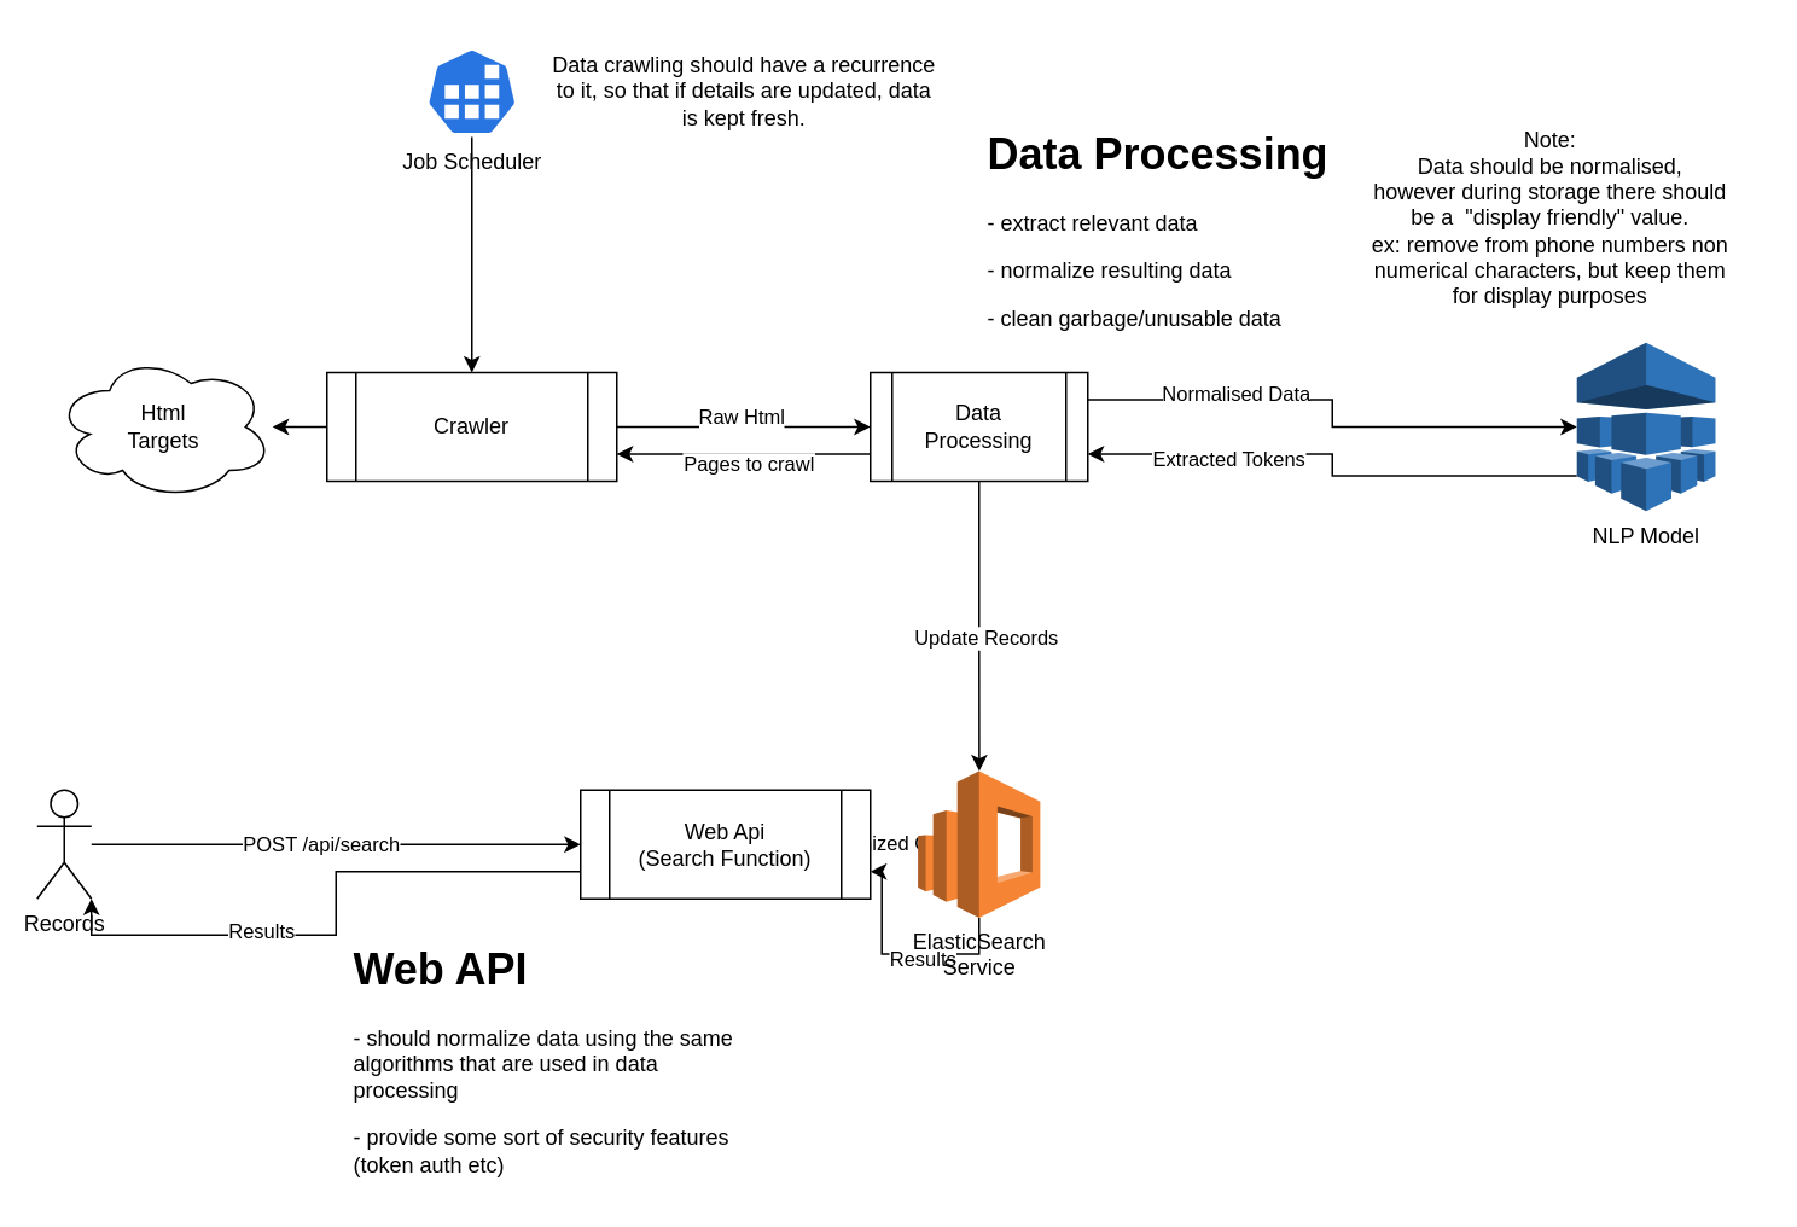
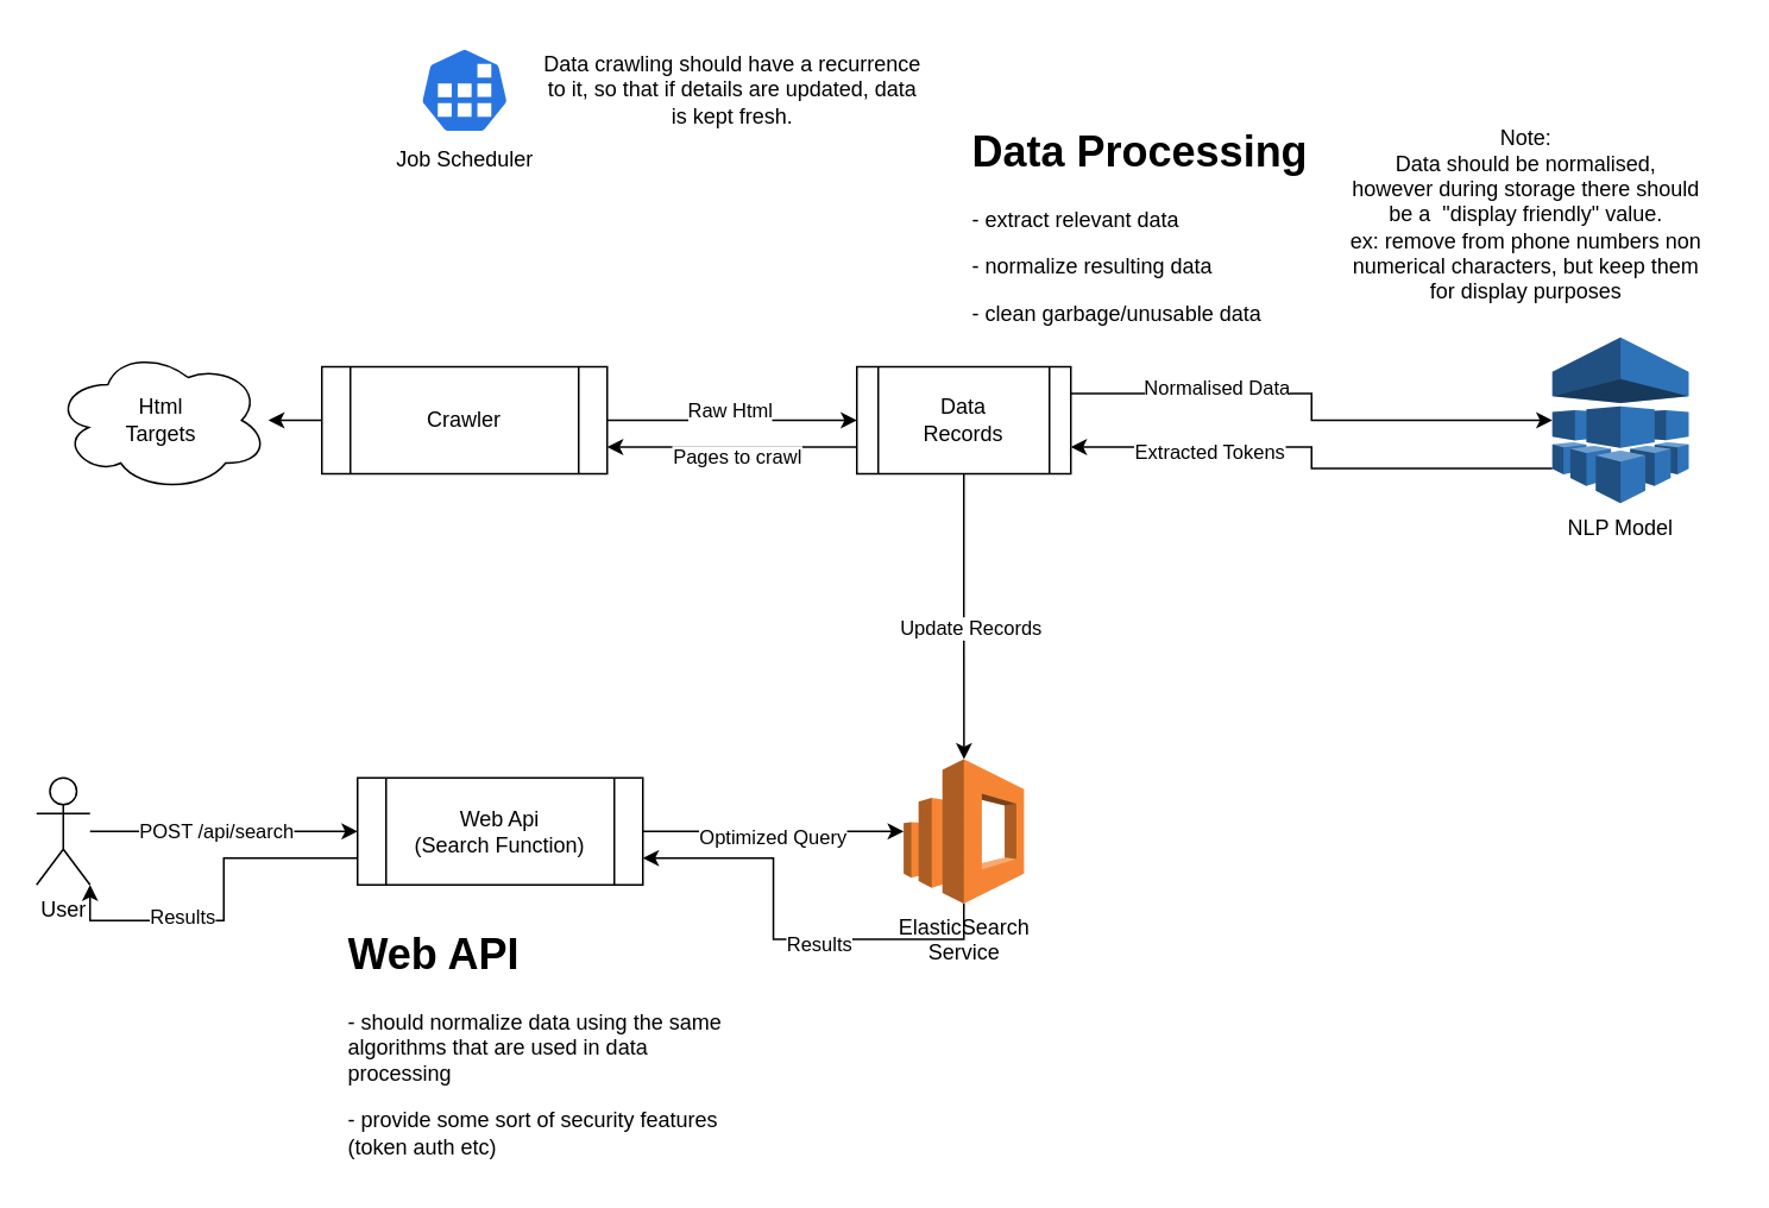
- <mxCell id="15" style="edgeStyle=orthogonalEdgeStyle;rounded=0;orthogonalLoop=1;jettySize=auto;html=1;entryX=0.5;entryY=0;entryDx=0;entryDy=0;" edge="1" parent="1" source="16" target="14"><mxGeometry relative="1" as="geometry" /></mxCell>
- <mxCell id="24" value="&lt;div&gt;Data &lt;br&gt;&lt;/div&gt;&lt;div&gt;Processing&lt;br&gt;&lt;/div&gt;" style="shape=process;whiteSpace=wrap;html=1;backgroundOutline=1;" vertex="1" parent="1"><mxGeometry x="480" y="205" width="120" height="60" as="geometry" /></mxCell>
+ <mxCell id="24" value="&lt;div&gt;Data &lt;br&gt;&lt;/div&gt;&lt;div&gt;Records&lt;br&gt;&lt;/div&gt;" style="shape=process;whiteSpace=wrap;html=1;backgroundOutline=1;" vertex="1" parent="1"><mxGeometry x="480" y="205" width="120" height="60" as="geometry" /></mxCell>
- <mxCell id="7" value="&lt;div&gt;Web Api&lt;/div&gt;&lt;div&gt;(Search Function)&lt;br&gt;&lt;/div&gt;" style="shape=process;whiteSpace=wrap;html=1;backgroundOutline=1;" vertex="1" parent="1"><mxGeometry x="320" y="435.5" width="160" height="60" as="geometry" /></mxCell>
+ <mxCell id="7" value="&lt;div&gt;Web Api&lt;/div&gt;&lt;div&gt;(Search Function)&lt;br&gt;&lt;/div&gt;" style="shape=process;whiteSpace=wrap;html=1;backgroundOutline=1;" vertex="1" parent="1"><mxGeometry x="200" y="435.5" width="160" height="60" as="geometry" /></mxCell>
- <mxCell id="4" value="&lt;div&gt;Records&lt;/div&gt;" style="shape=umlActor;verticalLabelPosition=bottom;verticalAlign=top;html=1;outlineConnect=0;" vertex="1" parent="1"><mxGeometry x="20" y="435.5" width="30" height="60" as="geometry" /></mxCell>
+ <mxCell id="4" value="&lt;div&gt;User&lt;/div&gt;" style="shape=umlActor;verticalLabelPosition=bottom;verticalAlign=top;html=1;outlineConnect=0;" vertex="1" parent="1"><mxGeometry x="20" y="435.5" width="30" height="60" as="geometry" /></mxCell>
